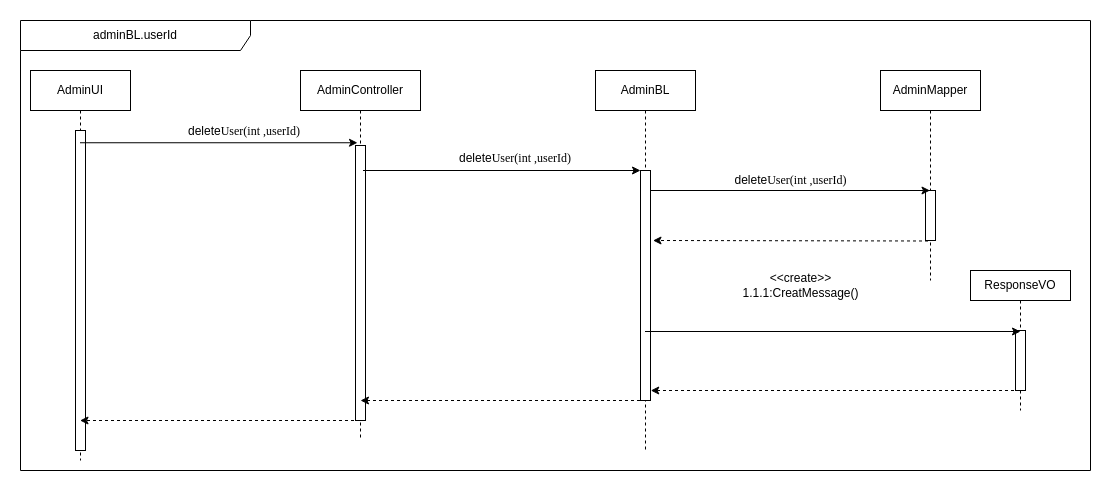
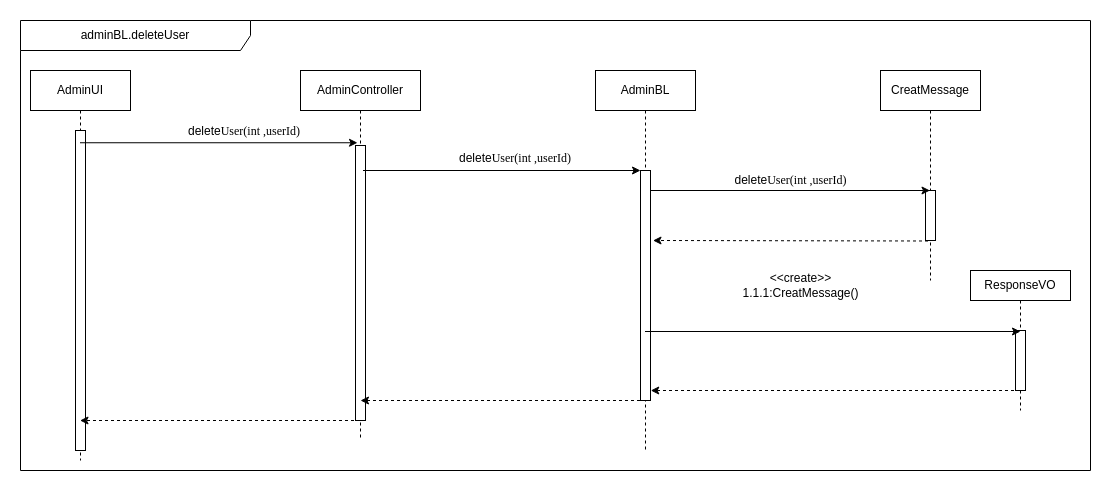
- <mxCell id="2" value="adminBL.userId" style="shape=umlFrame;whiteSpace=wrap;html=1;labelBackgroundColor=none;width=230;height=30;" vertex="1" parent="1"><mxGeometry x="20" y="20" width="1070" height="450" as="geometry" /></mxCell>
+ <mxCell id="2" value="adminBL.deleteUser" style="shape=umlFrame;whiteSpace=wrap;html=1;labelBackgroundColor=none;width=230;height=30;" vertex="1" parent="1"><mxGeometry x="20" y="20" width="1070" height="450" as="geometry" /></mxCell>
- <mxCell id="9" value="AdminMapper" style="shape=umlLifeline;perimeter=lifelinePerimeter;whiteSpace=wrap;html=1;container=1;collapsible=0;recursiveResize=0;outlineConnect=0;" vertex="1" parent="1"><mxGeometry x="880" y="70" width="100" height="210" as="geometry" /></mxCell>
+ <mxCell id="9" value="CreatMessage" style="shape=umlLifeline;perimeter=lifelinePerimeter;whiteSpace=wrap;html=1;container=1;collapsible=0;recursiveResize=0;outlineConnect=0;" vertex="1" parent="1"><mxGeometry x="880" y="70" width="100" height="210" as="geometry" /></mxCell>
